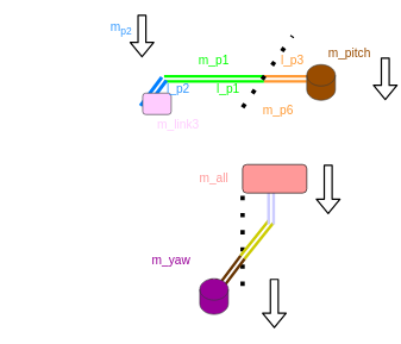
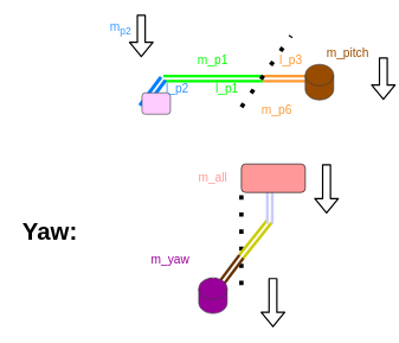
- <mxCell id="8" value="&lt;font color=&quot;#ffccff&quot; style=&quot;font-size: 17px;&quot;&gt;m_link3&lt;/font&gt;" style="text;html=1;strokeColor=none;fillColor=none;align=center;verticalAlign=middle;whiteSpace=wrap;rounded=0;" vertex="1" parent="1"><mxGeometry x="219" y="160" width="60" height="30" as="geometry" /></mxCell>
+ <mxCell id="27" value="&lt;font color=&quot;#000000&quot; style=&quot;font-size: 34px;&quot;&gt;&lt;b&gt;Yaw:&lt;/b&gt;&lt;/font&gt;" style="text;html=1;strokeColor=none;fillColor=none;align=center;verticalAlign=middle;whiteSpace=wrap;rounded=0;fontSize=17;fontColor=#994C00;" vertex="1" parent="1"><mxGeometry x="20" y="300" width="99" height="50" as="geometry" /></mxCell>
